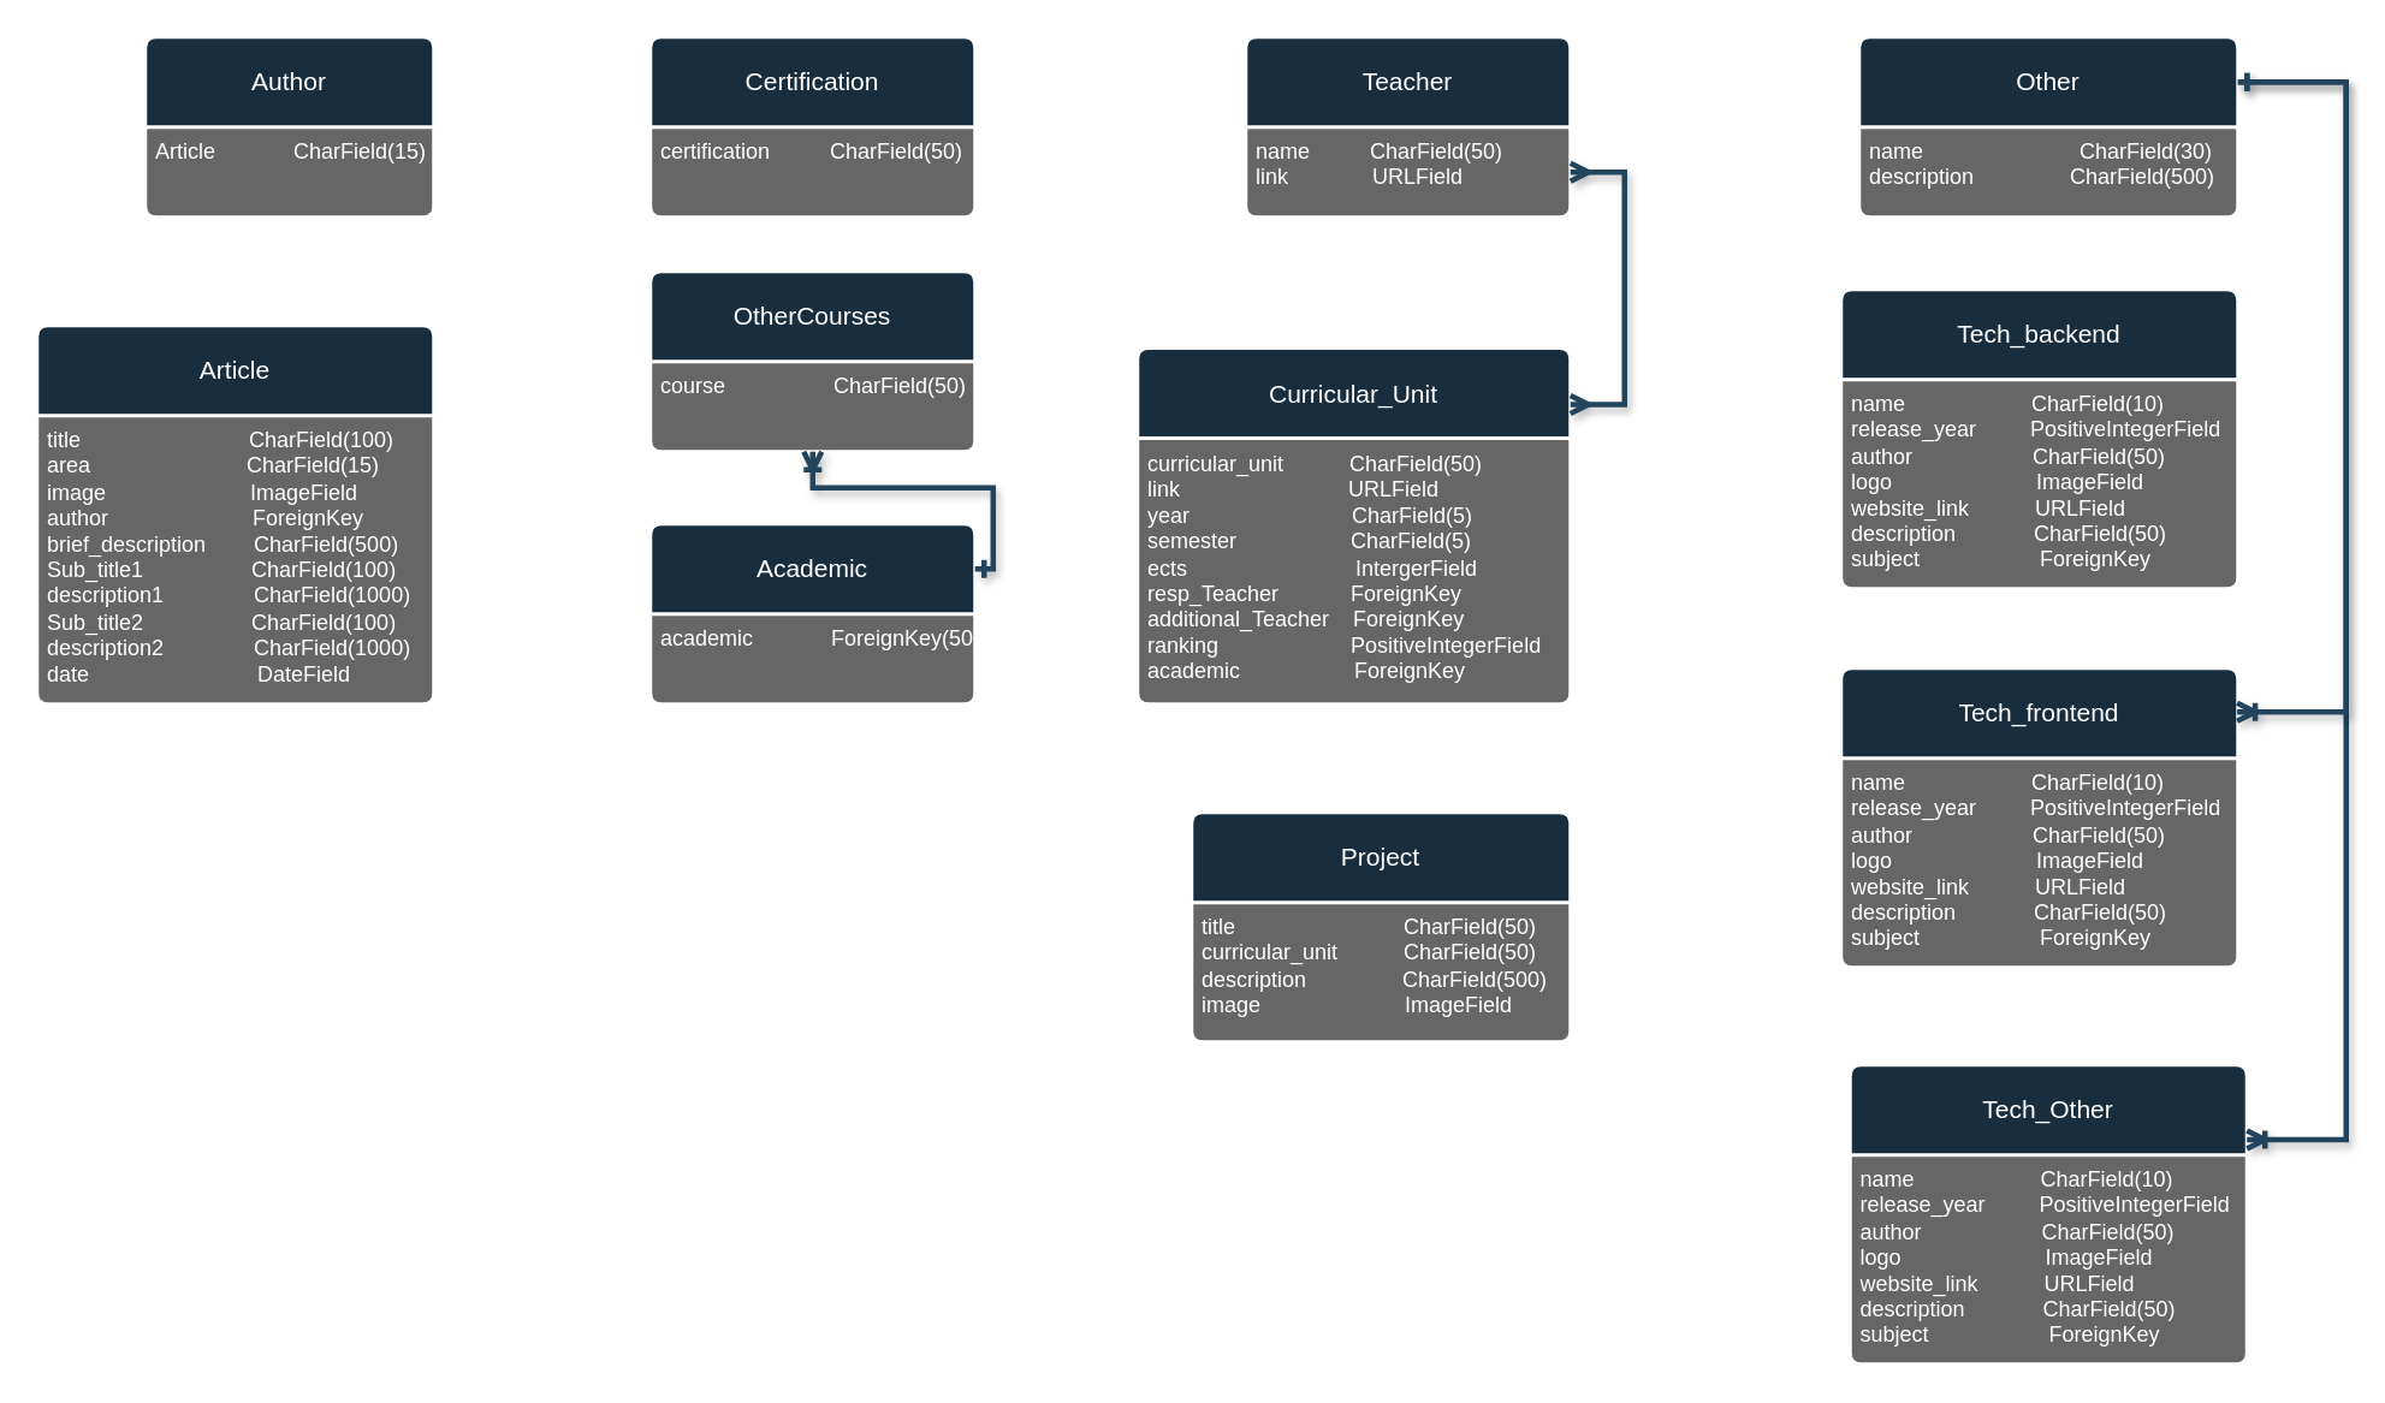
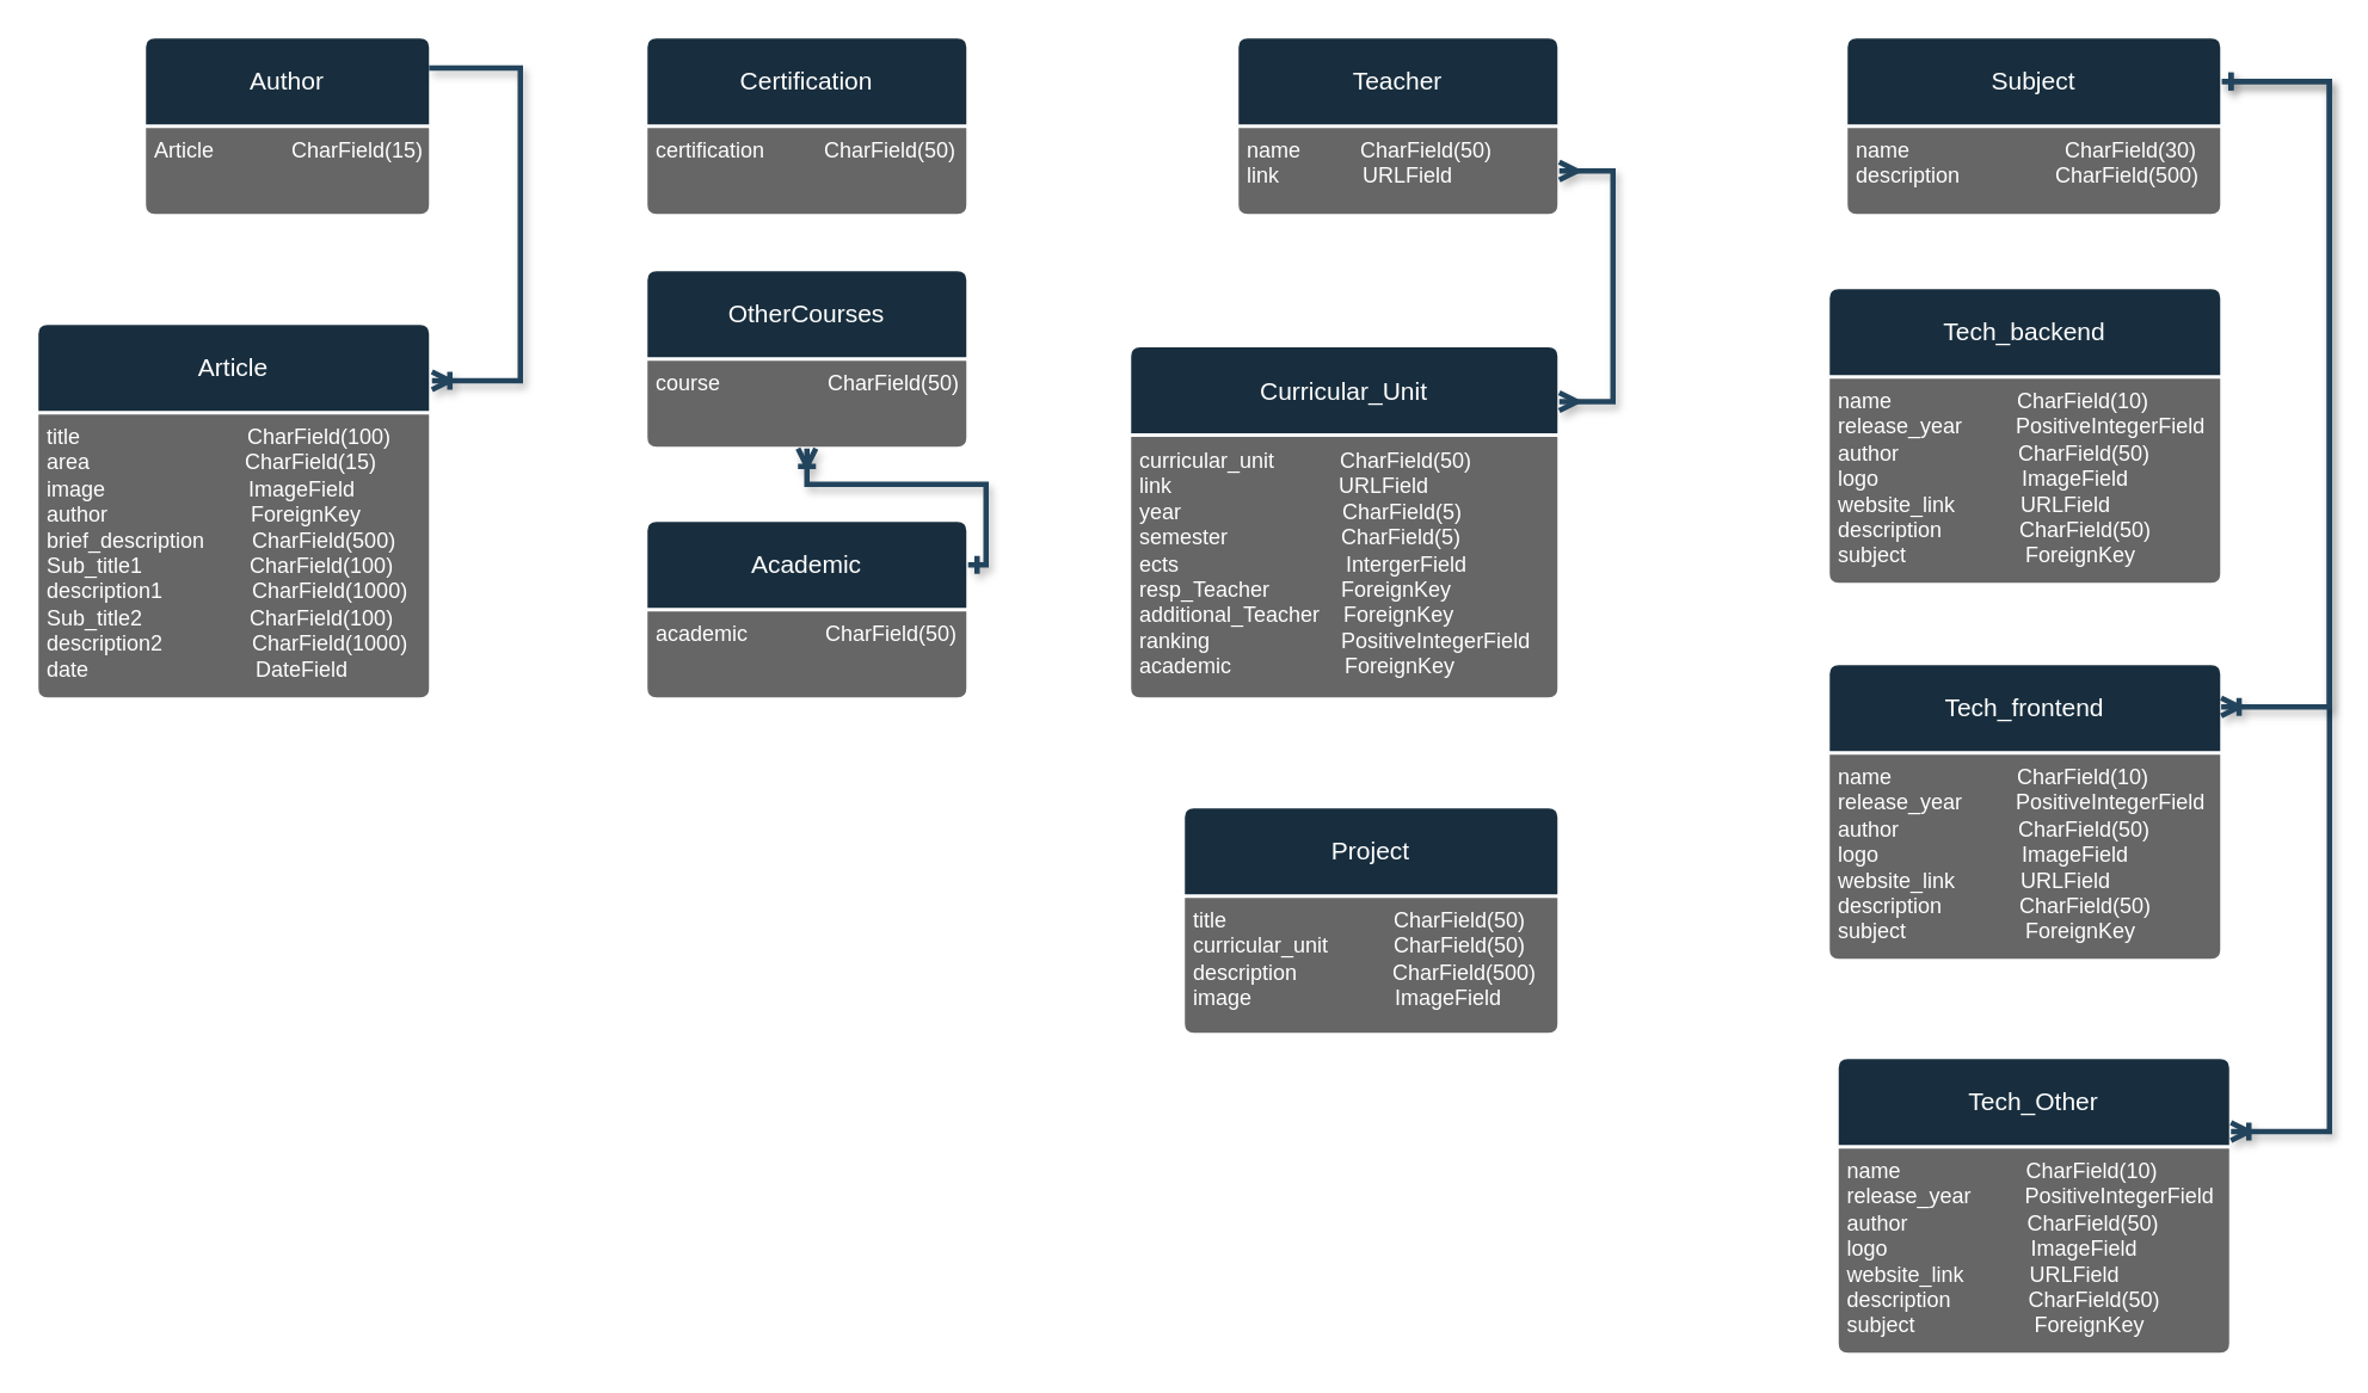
- <mxCell id="24" value="Other" style="swimlane;childLayout=stackLayout;horizontal=1;startSize=50;horizontalStack=0;rounded=1;fontSize=14;fontStyle=0;strokeWidth=2;resizeParent=0;resizeLast=1;shadow=0;dashed=0;align=center;arcSize=4;whiteSpace=wrap;html=1;strokeColor=#FFFFFF;fontColor=#FFFFFF;fillColor=#182E3E;gradientColor=none;swimlaneFillColor=#666666;" vertex="1" parent="1"><mxGeometry x="1030" y="20" width="210" height="100" as="geometry" /></mxCell>
+ <mxCell id="24" value="Subject" style="swimlane;childLayout=stackLayout;horizontal=1;startSize=50;horizontalStack=0;rounded=1;fontSize=14;fontStyle=0;strokeWidth=2;resizeParent=0;resizeLast=1;shadow=0;dashed=0;align=center;arcSize=4;whiteSpace=wrap;html=1;strokeColor=#FFFFFF;fontColor=#FFFFFF;fillColor=#182E3E;gradientColor=none;swimlaneFillColor=#666666;" vertex="1" parent="1"><mxGeometry x="1030" y="20" width="210" height="100" as="geometry" /></mxCell>
+ <mxCell id="7" value="" style="edgeStyle=orthogonalEdgeStyle;fontSize=12;html=1;endArrow=ERoneToMany;rounded=0;strokeColor=#23445D;exitX=0.994;exitY=0.175;exitDx=0;exitDy=0;exitPerimeter=0;entryX=1.003;entryY=0.153;entryDx=0;entryDy=0;strokeWidth=3;shadow=1;entryPerimeter=0;" edge="1" parent="1" source="2" target="5"><mxGeometry width="100" height="100" relative="1" as="geometry"><mxPoint x="350" y="550" as="sourcePoint" /><mxPoint x="450" y="450" as="targetPoint" /><Array as="points"><mxPoint x="290" y="37" /><mxPoint x="290" y="212" /></Array></mxGeometry></mxCell>
- <mxCell id="15" value="academic&amp;nbsp; &amp;nbsp; &amp;nbsp; &amp;nbsp; &amp;nbsp; &amp;nbsp; &amp;nbsp;ForeignKey(50)" style="align=left;strokeColor=none;fillColor=none;spacingLeft=4;fontSize=12;verticalAlign=top;resizable=0;rotatable=0;part=1;html=1;fontColor=#FFFFFF;" vertex="1" parent="14"><mxGeometry y="50" width="180" height="50" as="geometry" /></mxCell>
+ <mxCell id="15" value="academic&amp;nbsp; &amp;nbsp; &amp;nbsp; &amp;nbsp; &amp;nbsp; &amp;nbsp; &amp;nbsp;CharField(50)" style="align=left;strokeColor=none;fillColor=none;spacingLeft=4;fontSize=12;verticalAlign=top;resizable=0;rotatable=0;part=1;html=1;fontColor=#FFFFFF;" vertex="1" parent="14"><mxGeometry y="50" width="180" height="50" as="geometry" /></mxCell>
